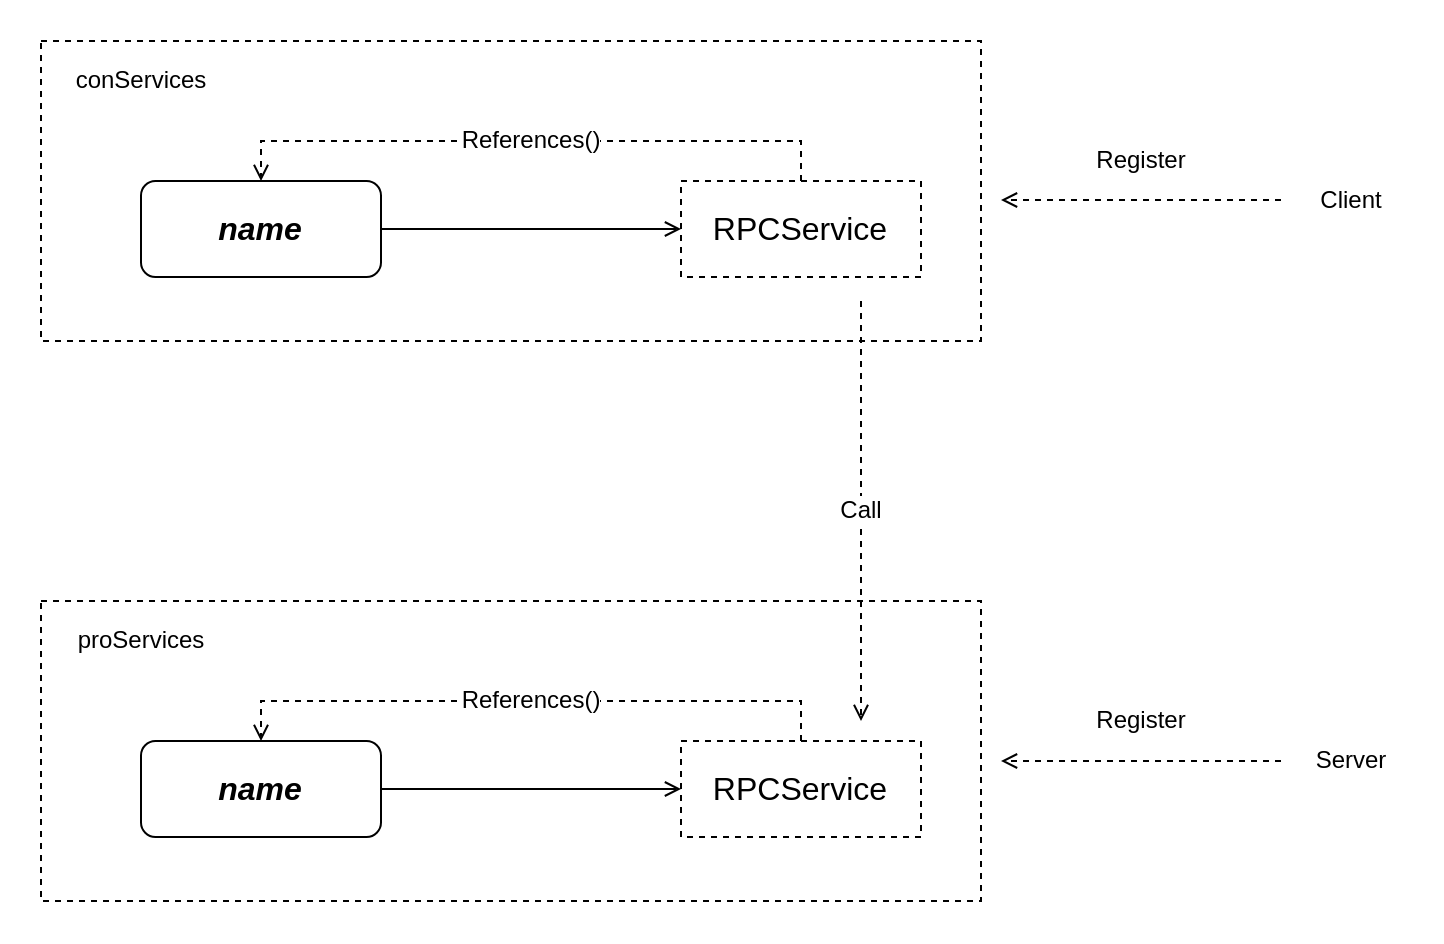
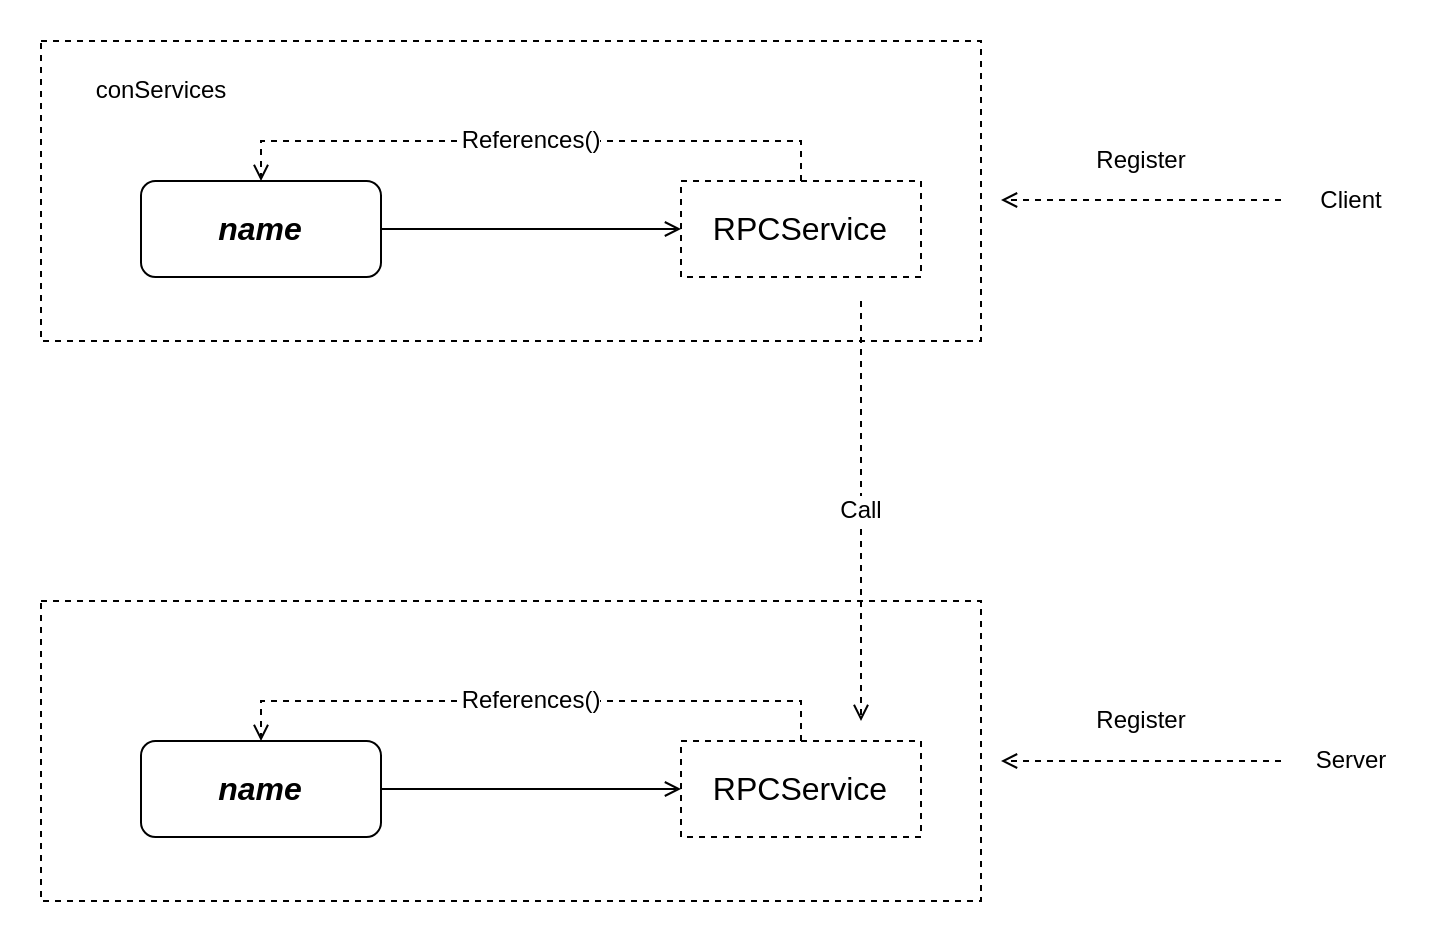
- <mxCell id="13" value="conServices" style="text;html=1;align=center;verticalAlign=middle;resizable=0;points=[];autosize=1;fontSize=12;" vertex="1" parent="1"><mxGeometry x="30" y="30" width="80" height="20" as="geometry" /></mxCell>
+ <mxCell id="13" value="conServices" style="text;html=1;align=center;verticalAlign=middle;resizable=0;points=[];autosize=1;fontSize=12;" vertex="1" parent="1"><mxGeometry x="40" y="35" width="80" height="20" as="geometry" /></mxCell>
- <mxCell id="7" value="proServices" style="text;html=1;align=center;verticalAlign=middle;resizable=0;points=[];autosize=1;fontSize=12;" vertex="1" parent="1"><mxGeometry x="30" y="310" width="80" height="20" as="geometry" /></mxCell>
